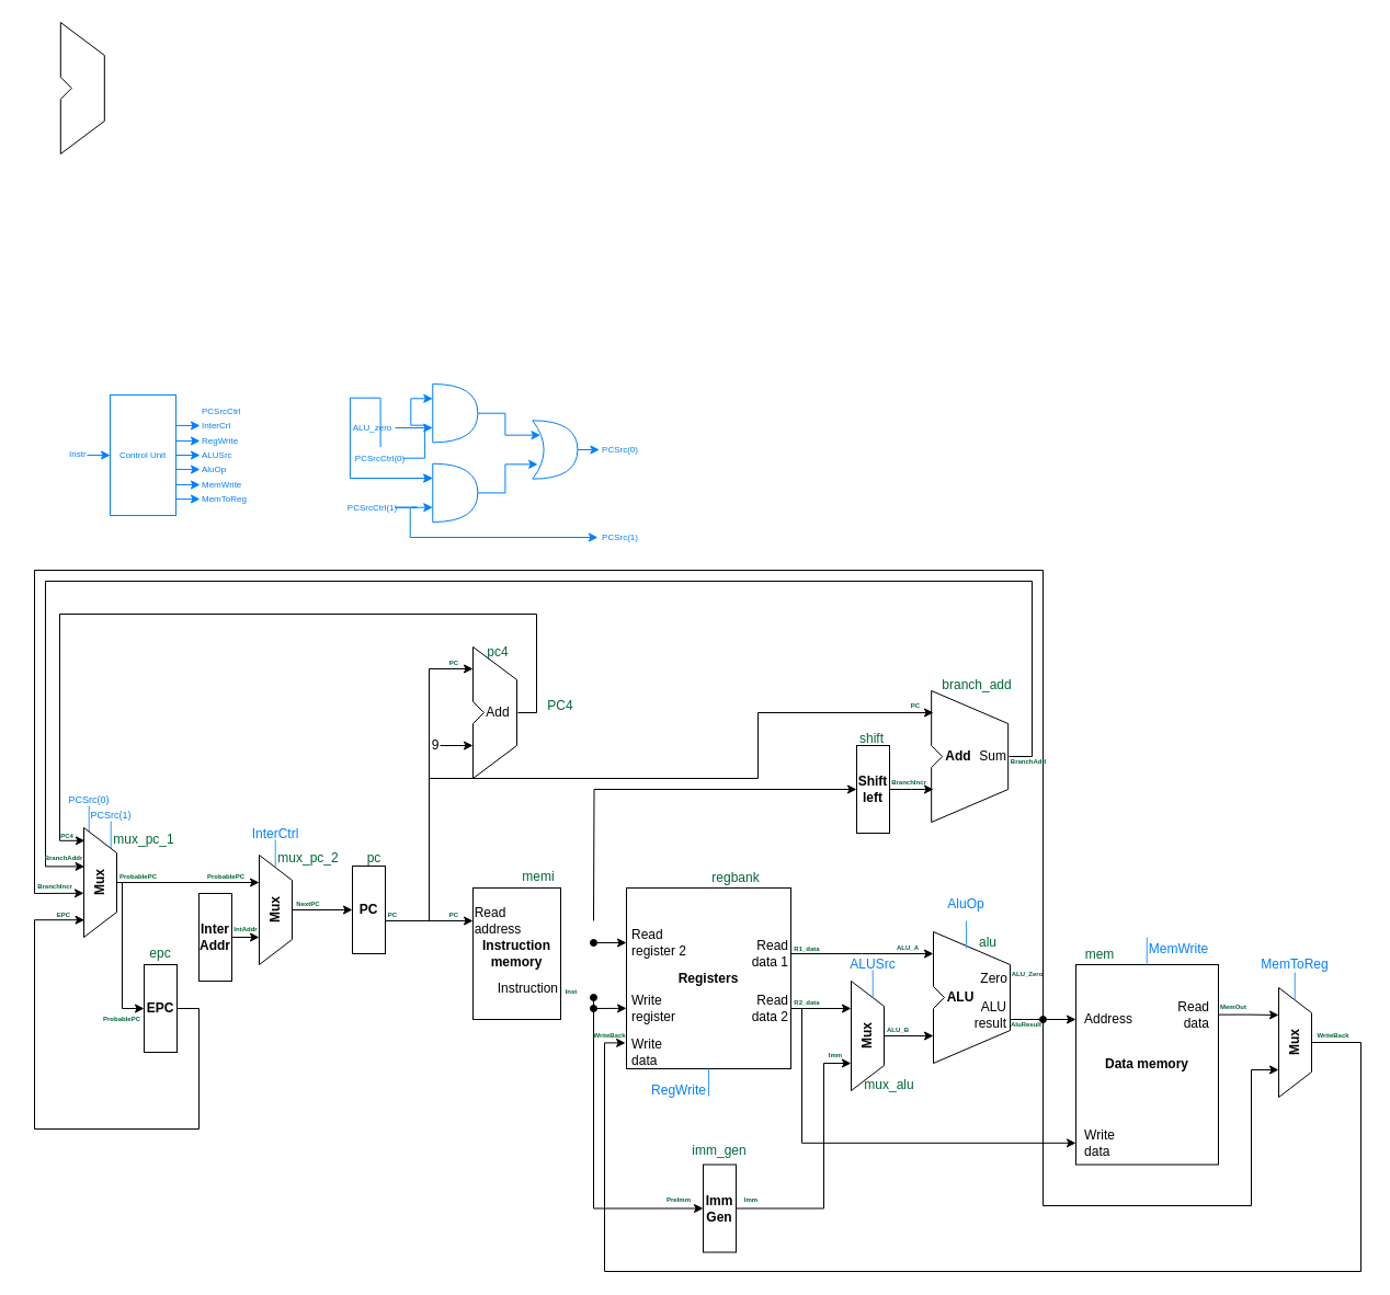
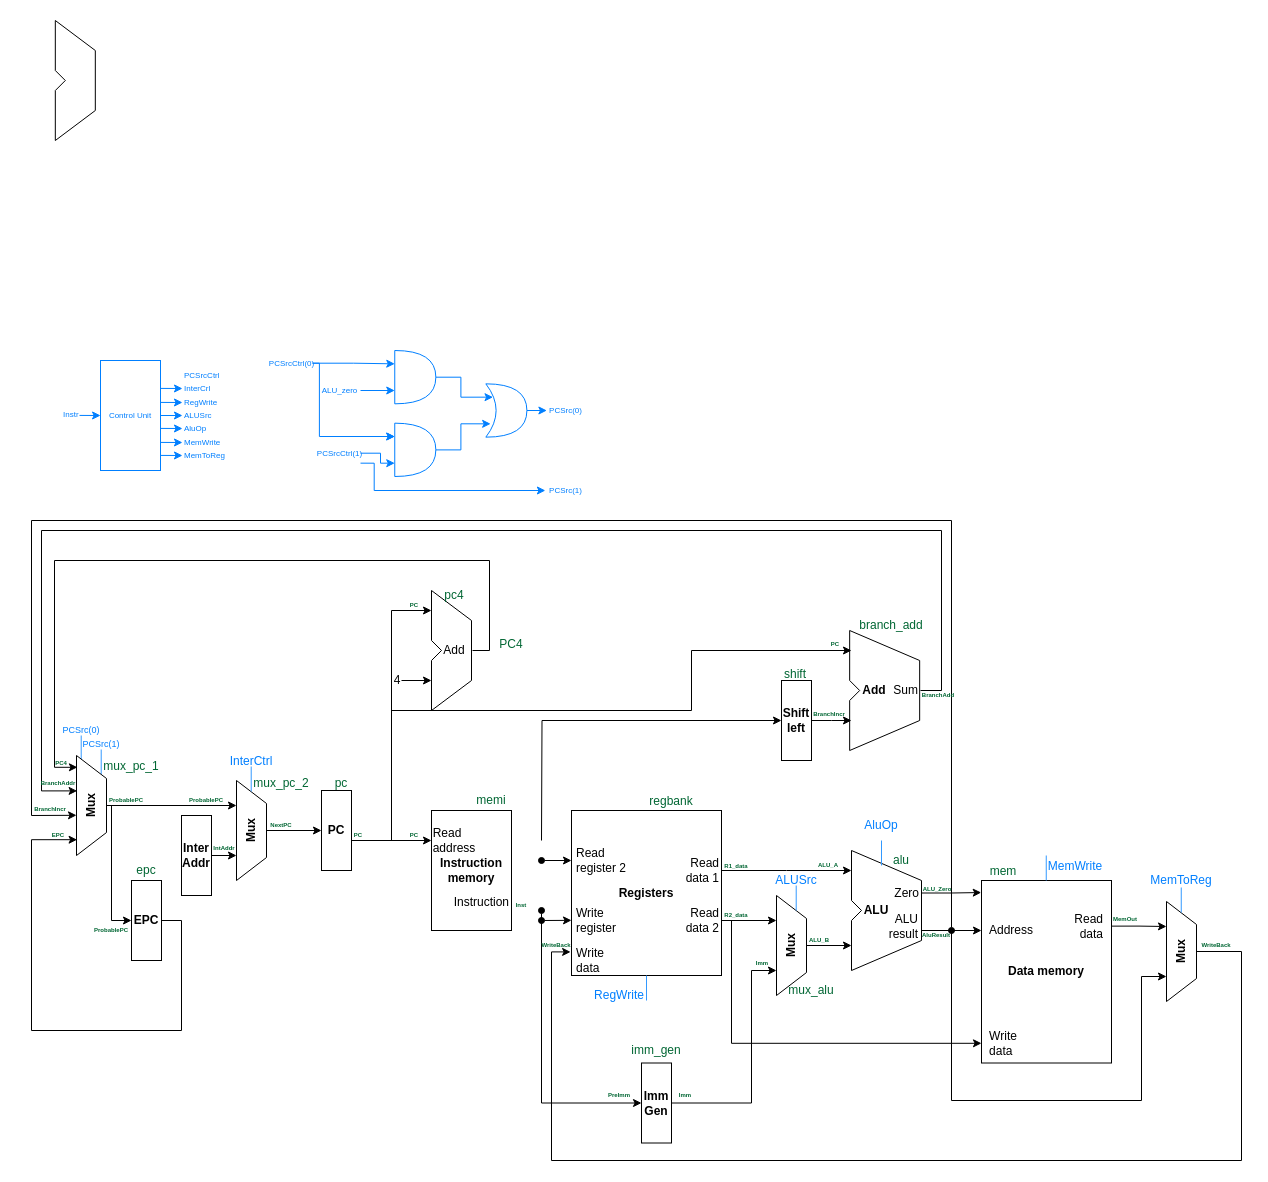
- <mxCell id="149" value="PCSrcCtrl(0)" style="text;html=1;strokeColor=none;fillColor=none;align=center;verticalAlign=middle;whiteSpace=wrap;rounded=0;fontSize=8;fontColor=#007FFF;" vertex="1" parent="144"><mxGeometry x="55" y="57.667" width="41.087" height="20.0" as="geometry" /></mxCell>
+ <mxCell id="149" value="PCSrcCtrl(0)" style="text;html=1;strokeColor=none;fillColor=none;align=center;verticalAlign=middle;whiteSpace=wrap;rounded=0;fontSize=8;fontColor=#007FFF;" vertex="1" parent="144"><mxGeometry y="2.667" width="41.087" height="20.0" as="geometry" /></mxCell>
- <mxCell id="157" value="PCSrcCtrl(1)" style="text;html=1;strokeColor=none;fillColor=none;align=center;verticalAlign=middle;whiteSpace=wrap;rounded=0;fontSize=8;fontColor=#007FFF;" vertex="1" parent="144"><mxGeometry x="47.935" y="102.667" width="41.087" height="20.0" as="geometry" /></mxCell>
+ <mxCell id="157" value="PCSrcCtrl(1)" style="text;html=1;strokeColor=none;fillColor=none;align=center;verticalAlign=middle;whiteSpace=wrap;rounded=0;fontSize=8;fontColor=#007FFF;" vertex="1" parent="144"><mxGeometry x="47.935" y="92.667" width="41.087" height="20.0" as="geometry" /></mxCell>
- <mxCell id="79" value="&lt;div style=&quot;text-align: left&quot;&gt;9&lt;/div&gt;" style="text;html=1;strokeColor=none;fillColor=none;align=center;verticalAlign=middle;whiteSpace=wrap;rounded=0;" parent="1" vertex="1"><mxGeometry x="377" y="670" width="40" height="20" as="geometry" /></mxCell>
+ <mxCell id="79" value="&lt;div style=&quot;text-align: left&quot;&gt;4&lt;/div&gt;" style="text;html=1;strokeColor=none;fillColor=none;align=center;verticalAlign=middle;whiteSpace=wrap;rounded=0;" parent="1" vertex="1"><mxGeometry x="377" y="670" width="40" height="20" as="geometry" /></mxCell>
+ <mxCell id="45" style="edgeStyle=orthogonalEdgeStyle;rounded=0;orthogonalLoop=1;jettySize=auto;html=1;entryX=-0.002;entryY=0.066;entryDx=0;entryDy=0;entryPerimeter=0;" parent="1" source="46" target="49" edge="1"><mxGeometry relative="1" as="geometry" /></mxCell>
